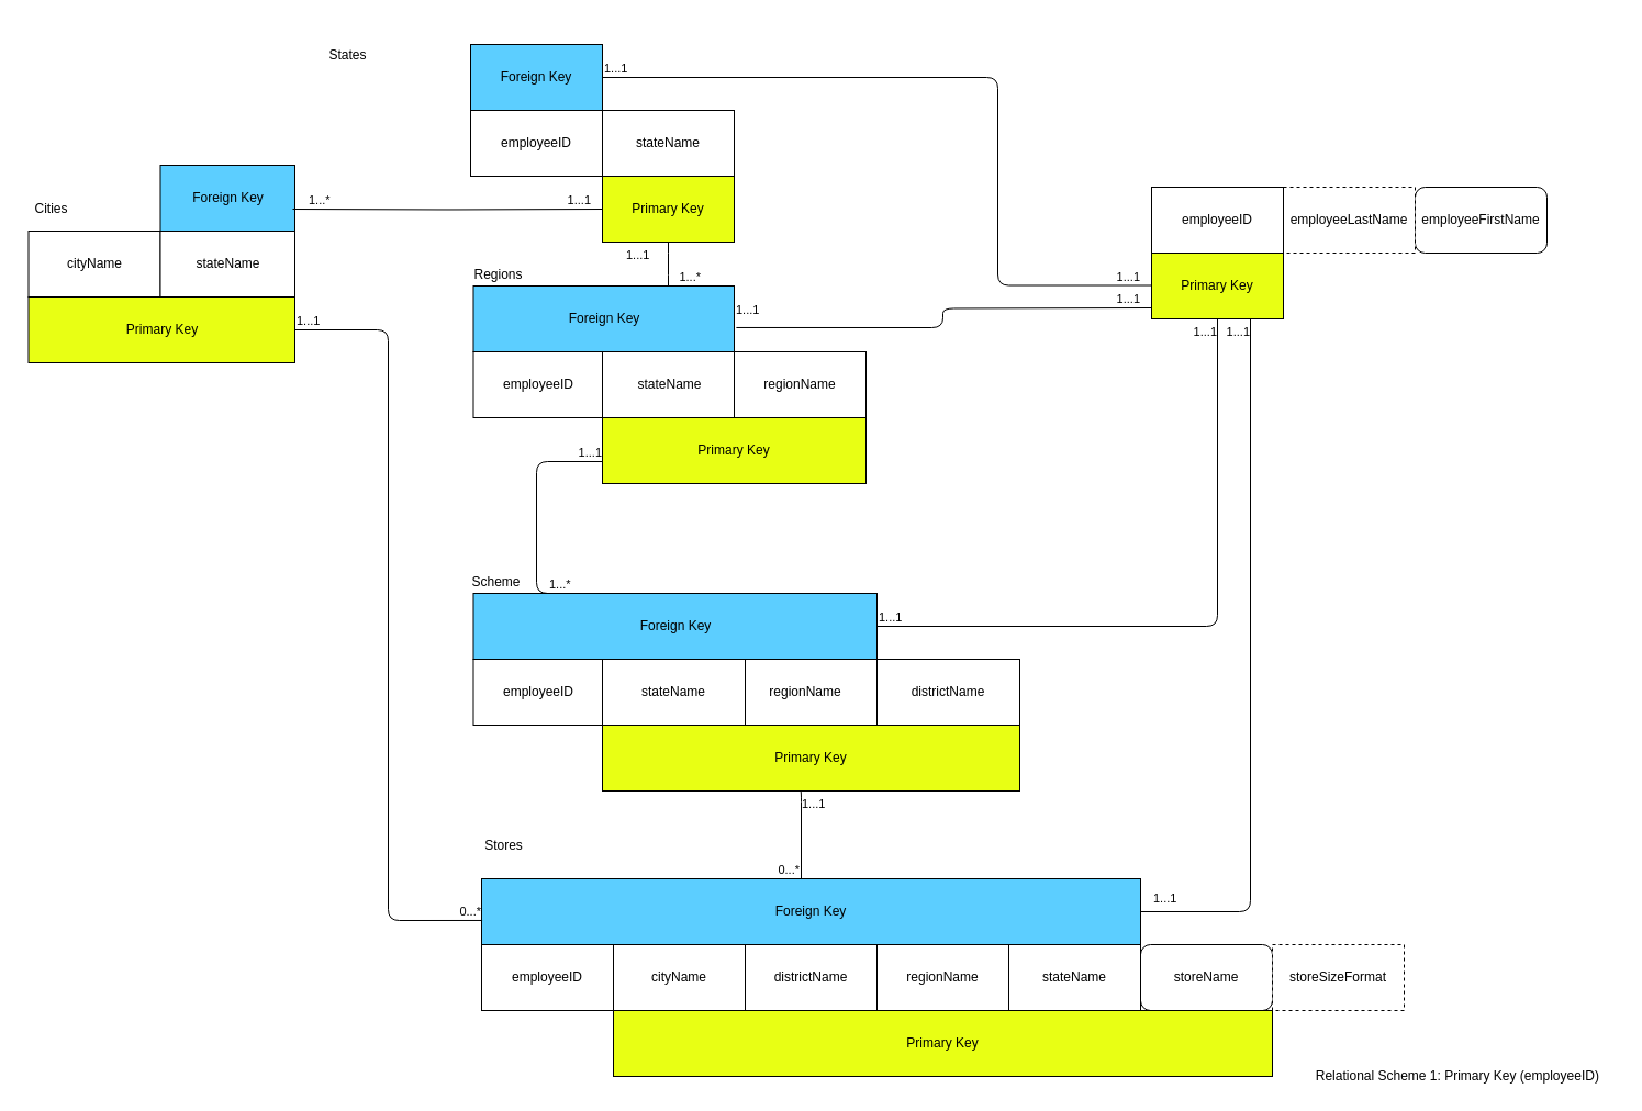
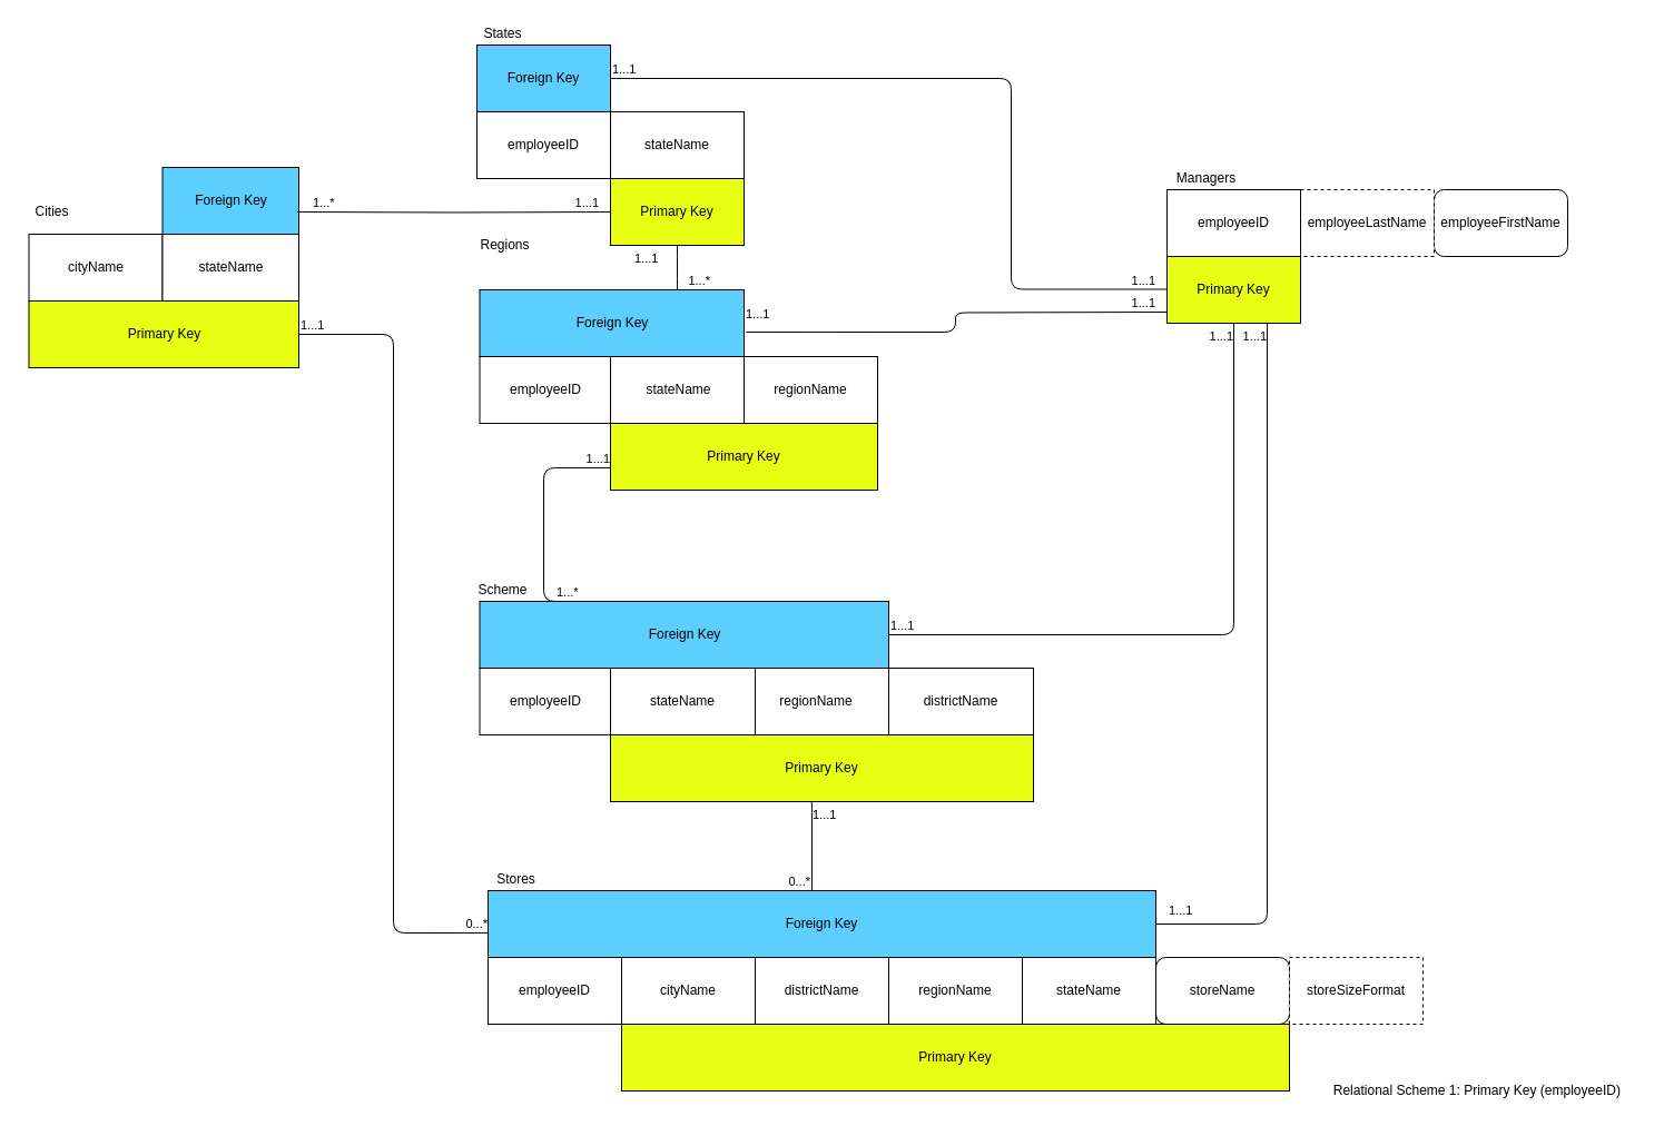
- <mxCell id="18" value="States" style="text;html=1;align=center;verticalAlign=middle;resizable=0;points=[];autosize=1;" parent="1" vertex="1"><mxGeometry x="290.5" y="40" width="50" height="20" as="geometry" /></mxCell>
+ <mxCell id="18" value="States" style="text;html=1;align=center;verticalAlign=middle;resizable=0;points=[];autosize=1;" parent="1" vertex="1"><mxGeometry x="425.5" y="20" width="50" height="20" as="geometry" /></mxCell>
+ <mxCell id="22" value="Managers" style="text;html=1;align=center;verticalAlign=middle;resizable=0;points=[];autosize=1;" parent="1" vertex="1"><mxGeometry x="1048" y="150" width="70" height="20" as="geometry" /></mxCell>
- <mxCell id="13" value="Regions" style="text;html=1;align=center;verticalAlign=middle;resizable=0;points=[];autosize=1;" parent="1" vertex="1"><mxGeometry x="423" y="240" width="60" height="20" as="geometry" /></mxCell>
+ <mxCell id="13" value="Regions" style="text;html=1;align=center;verticalAlign=middle;resizable=0;points=[];autosize=1;" parent="1" vertex="1"><mxGeometry x="423" y="210" width="60" height="20" as="geometry" /></mxCell>
- <mxCell id="6" value="Stores" style="text;html=1;align=center;verticalAlign=middle;resizable=0;points=[];autosize=1;" parent="1" vertex="1"><mxGeometry x="433" y="760" width="50" height="20" as="geometry" /></mxCell>
+ <mxCell id="6" value="Stores" style="text;html=1;align=center;verticalAlign=middle;resizable=0;points=[];autosize=1;" parent="1" vertex="1"><mxGeometry x="438" y="780" width="50" height="20" as="geometry" /></mxCell>
